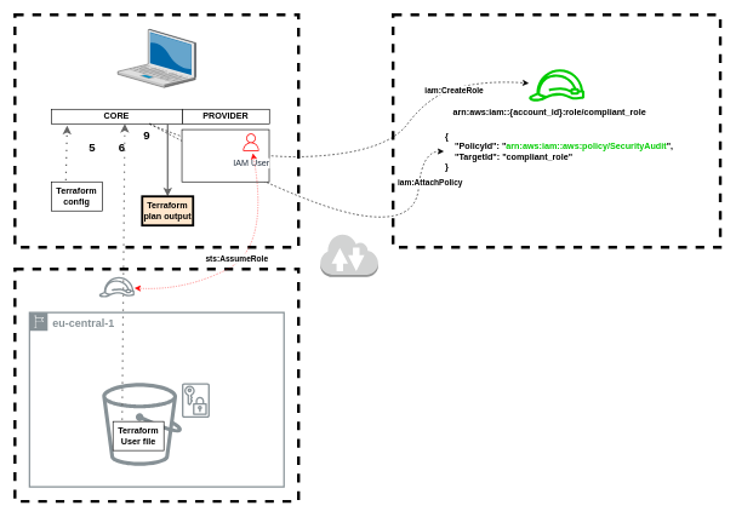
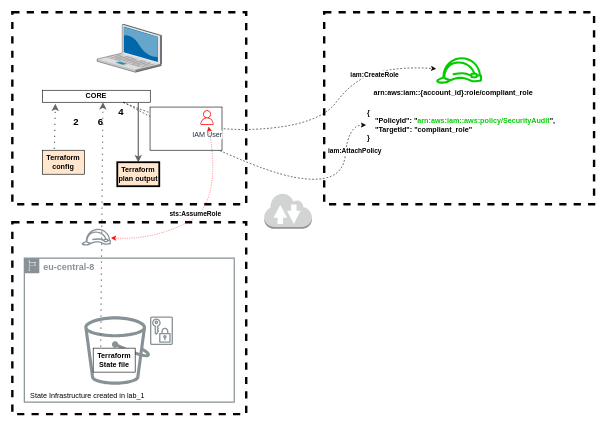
- <mxCell id="9" value="PROVIDER" style="whiteSpace=wrap;html=1;fontStyle=1" parent="1" vertex="1"><mxGeometry y="150" width="120" height="20" as="geometry" x="250" /></mxCell>
- <mxCell id="24" value="&lt;font style=&quot;font-size: 16px&quot;&gt;&lt;b&gt;9&lt;/b&gt;&lt;/font&gt;" style="text;whiteSpace=wrap;html=1;" parent="1" vertex="1"><mxGeometry x="195" y="170" width="19" height="30" as="geometry" /></mxCell>
+ <mxCell id="24" value="&lt;font style=&quot;font-size: 16px&quot;&gt;&lt;b&gt;4&lt;/b&gt;&lt;/font&gt;" style="text;whiteSpace=wrap;html=1;" parent="1" vertex="1"><mxGeometry x="195" y="170" width="19" height="30" as="geometry" /></mxCell>
- <mxCell id="22" value="&lt;font style=&quot;font-size: 16px&quot;&gt;&lt;b&gt;5&lt;/b&gt;&lt;/font&gt;" style="text;whiteSpace=wrap;html=1;" parent="1" vertex="1"><mxGeometry x="120" y="185.5" width="15.18" height="30" as="geometry" /></mxCell>
+ <mxCell id="22" value="&lt;font style=&quot;font-size: 16px&quot;&gt;&lt;b&gt;2&lt;/b&gt;&lt;/font&gt;" style="text;whiteSpace=wrap;html=1;" parent="1" vertex="1"><mxGeometry x="120" y="185.5" width="15.18" height="30" as="geometry" /></mxCell>
- <mxCell id="8" value="Terraform config" style="whiteSpace=wrap;html=1;fontStyle=1" parent="1" vertex="1"><mxGeometry x="70" y="250" width="70" height="40" as="geometry" /></mxCell>
+ <mxCell id="8" value="Terraform config" style="whiteSpace=wrap;html=1;fontStyle=1;fillColor=#ffe6cc;" parent="1" vertex="1"><mxGeometry x="70" y="250" width="70" height="40" as="geometry" /></mxCell>
- <mxCell id="3" value="&lt;font style=&quot;font-size: 15px&quot;&gt;&lt;b&gt;eu-central-1&lt;/b&gt;&lt;/font&gt;" style="outlineConnect=0;gradientColor=none;html=1;whiteSpace=wrap;fontSize=12;fontStyle=0;shape=mxgraph.aws4.group;grIcon=mxgraph.aws4.group_region;fillColor=none;verticalAlign=top;align=left;spacingLeft=30;fontColor=#879196;strokeColor=#879196;strokeWidth=2;" parent="1" vertex="1"><mxGeometry x="40" y="430" width="350" height="240" as="geometry" /></mxCell>
+ <mxCell id="3" value="&lt;font style=&quot;font-size: 15px&quot;&gt;&lt;b&gt;eu-central-8&lt;/b&gt;&lt;/font&gt;" style="outlineConnect=0;gradientColor=none;html=1;whiteSpace=wrap;fontSize=12;fontStyle=0;shape=mxgraph.aws4.group;grIcon=mxgraph.aws4.group_region;fillColor=none;verticalAlign=top;align=left;spacingLeft=30;fontColor=#879196;strokeColor=#879196;strokeWidth=2;" parent="1" vertex="1"><mxGeometry x="40" y="430" width="350" height="240" as="geometry" /></mxCell>
- <mxCell id="11" value="Terraform User file" style="whiteSpace=wrap;html=1;fontStyle=1" parent="1" vertex="1"><mxGeometry x="154.82" y="580" width="70" height="40" as="geometry" /></mxCell>
+ <mxCell id="11" value="Terraform State file" style="whiteSpace=wrap;html=1;fontStyle=1" parent="1" vertex="1"><mxGeometry x="154.82" y="580" width="70" height="40" as="geometry" /></mxCell>
+ <mxCell id="26" value="State Infrastructure created in lab_1" style="text;html=1;align=center;verticalAlign=middle;resizable=0;points=[];autosize=1;" parent="1" vertex="1"><mxGeometry x="39.62" y="650" width="210" height="20" as="geometry" /></mxCell>
